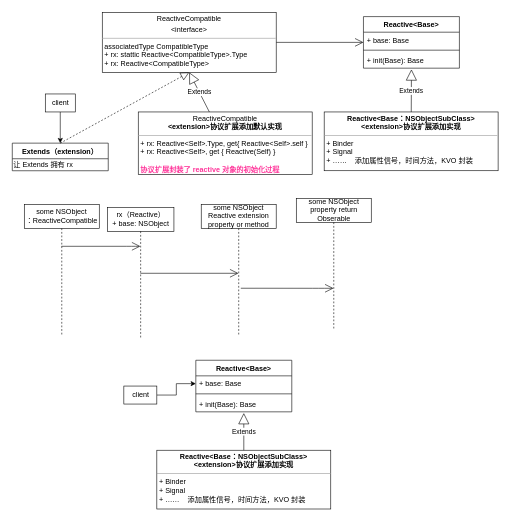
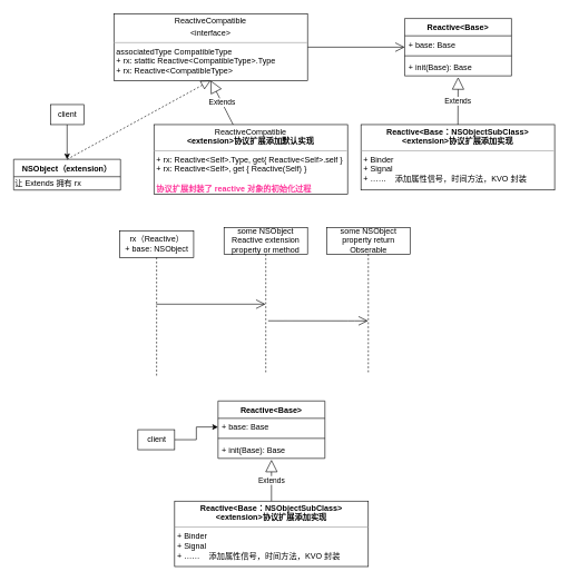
- <mxCell id="10" value="Extends（extension）" style="swimlane;fontStyle=1;align=center;verticalAlign=top;childLayout=stackLayout;horizontal=1;startSize=26;horizontalStack=0;resizeParent=1;resizeParentMax=0;resizeLast=0;collapsible=1;marginBottom=0;" parent="1" vertex="1"><mxGeometry x="20" y="238" width="160" height="46" as="geometry" /></mxCell>
+ <mxCell id="10" value="NSObject（extension）" style="swimlane;fontStyle=1;align=center;verticalAlign=top;childLayout=stackLayout;horizontal=1;startSize=26;horizontalStack=0;resizeParent=1;resizeParentMax=0;resizeLast=0;collapsible=1;marginBottom=0;" parent="1" vertex="1"><mxGeometry x="20" y="238" width="160" height="46" as="geometry" /></mxCell>
- <mxCell id="19" value="" style="endArrow=open;endFill=1;endSize=12;html=1;" parent="1" source="15" target="16" edge="1"><mxGeometry width="160" relative="1" as="geometry"><mxPoint x="120" y="430" as="sourcePoint" /><mxPoint x="280" y="430" as="targetPoint" /><Array as="points"><mxPoint x="220" y="410" /></Array></mxGeometry></mxCell>
- <mxCell id="18" value="some NSObject&lt;br&gt;property return Obserable&lt;br&gt;" style="shape=umlLifeline;perimeter=lifelinePerimeter;whiteSpace=wrap;html=1;container=1;collapsible=0;recursiveResize=0;outlineConnect=0;" parent="1" vertex="1"><mxGeometry x="493.5" y="330" width="125" height="220" as="geometry" /></mxCell>
+ <mxCell id="18" value="some NSObject&lt;br&gt;property return Obserable&lt;br&gt;" style="shape=umlLifeline;perimeter=lifelinePerimeter;whiteSpace=wrap;html=1;container=1;collapsible=0;recursiveResize=0;outlineConnect=0;" parent="1" vertex="1"><mxGeometry x="488.5" y="340" width="125" height="220" as="geometry" /></mxCell>
- <mxCell id="15" value="some NSObject&lt;br&gt;：ReactiveCompatible" style="shape=umlLifeline;perimeter=lifelinePerimeter;whiteSpace=wrap;html=1;container=1;collapsible=0;recursiveResize=0;outlineConnect=0;" parent="1" vertex="1"><mxGeometry x="40" y="340" width="125" height="220" as="geometry" /></mxCell>
